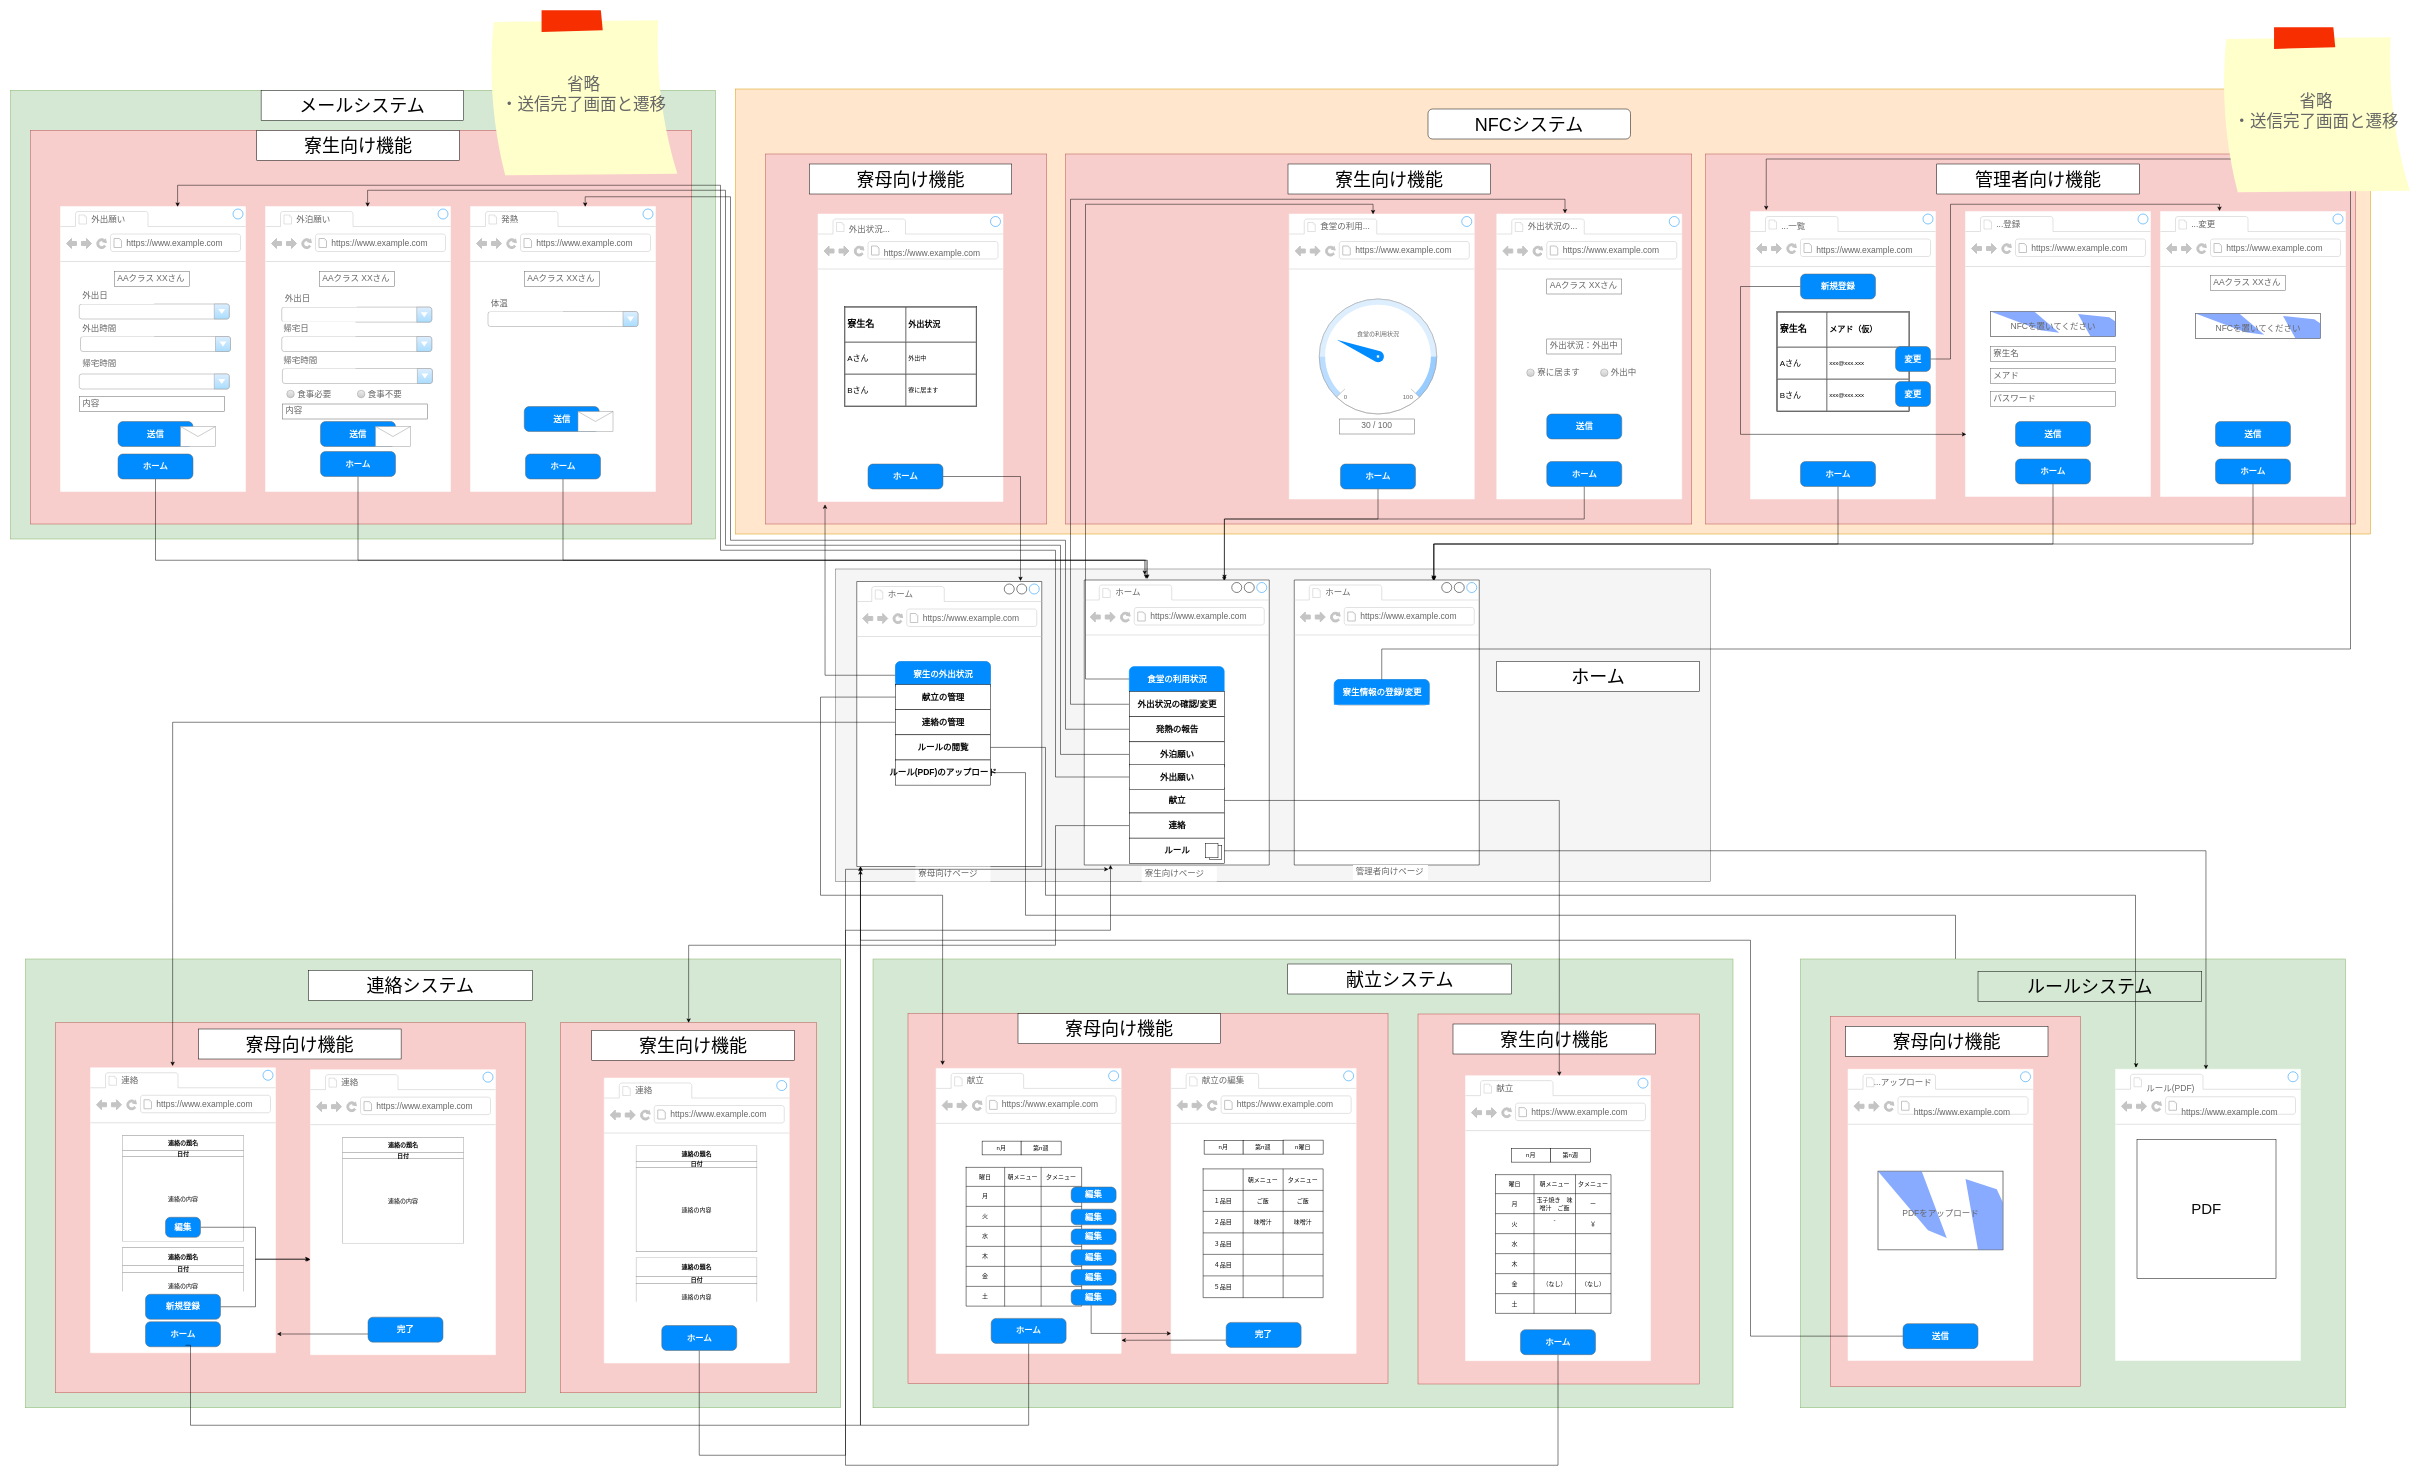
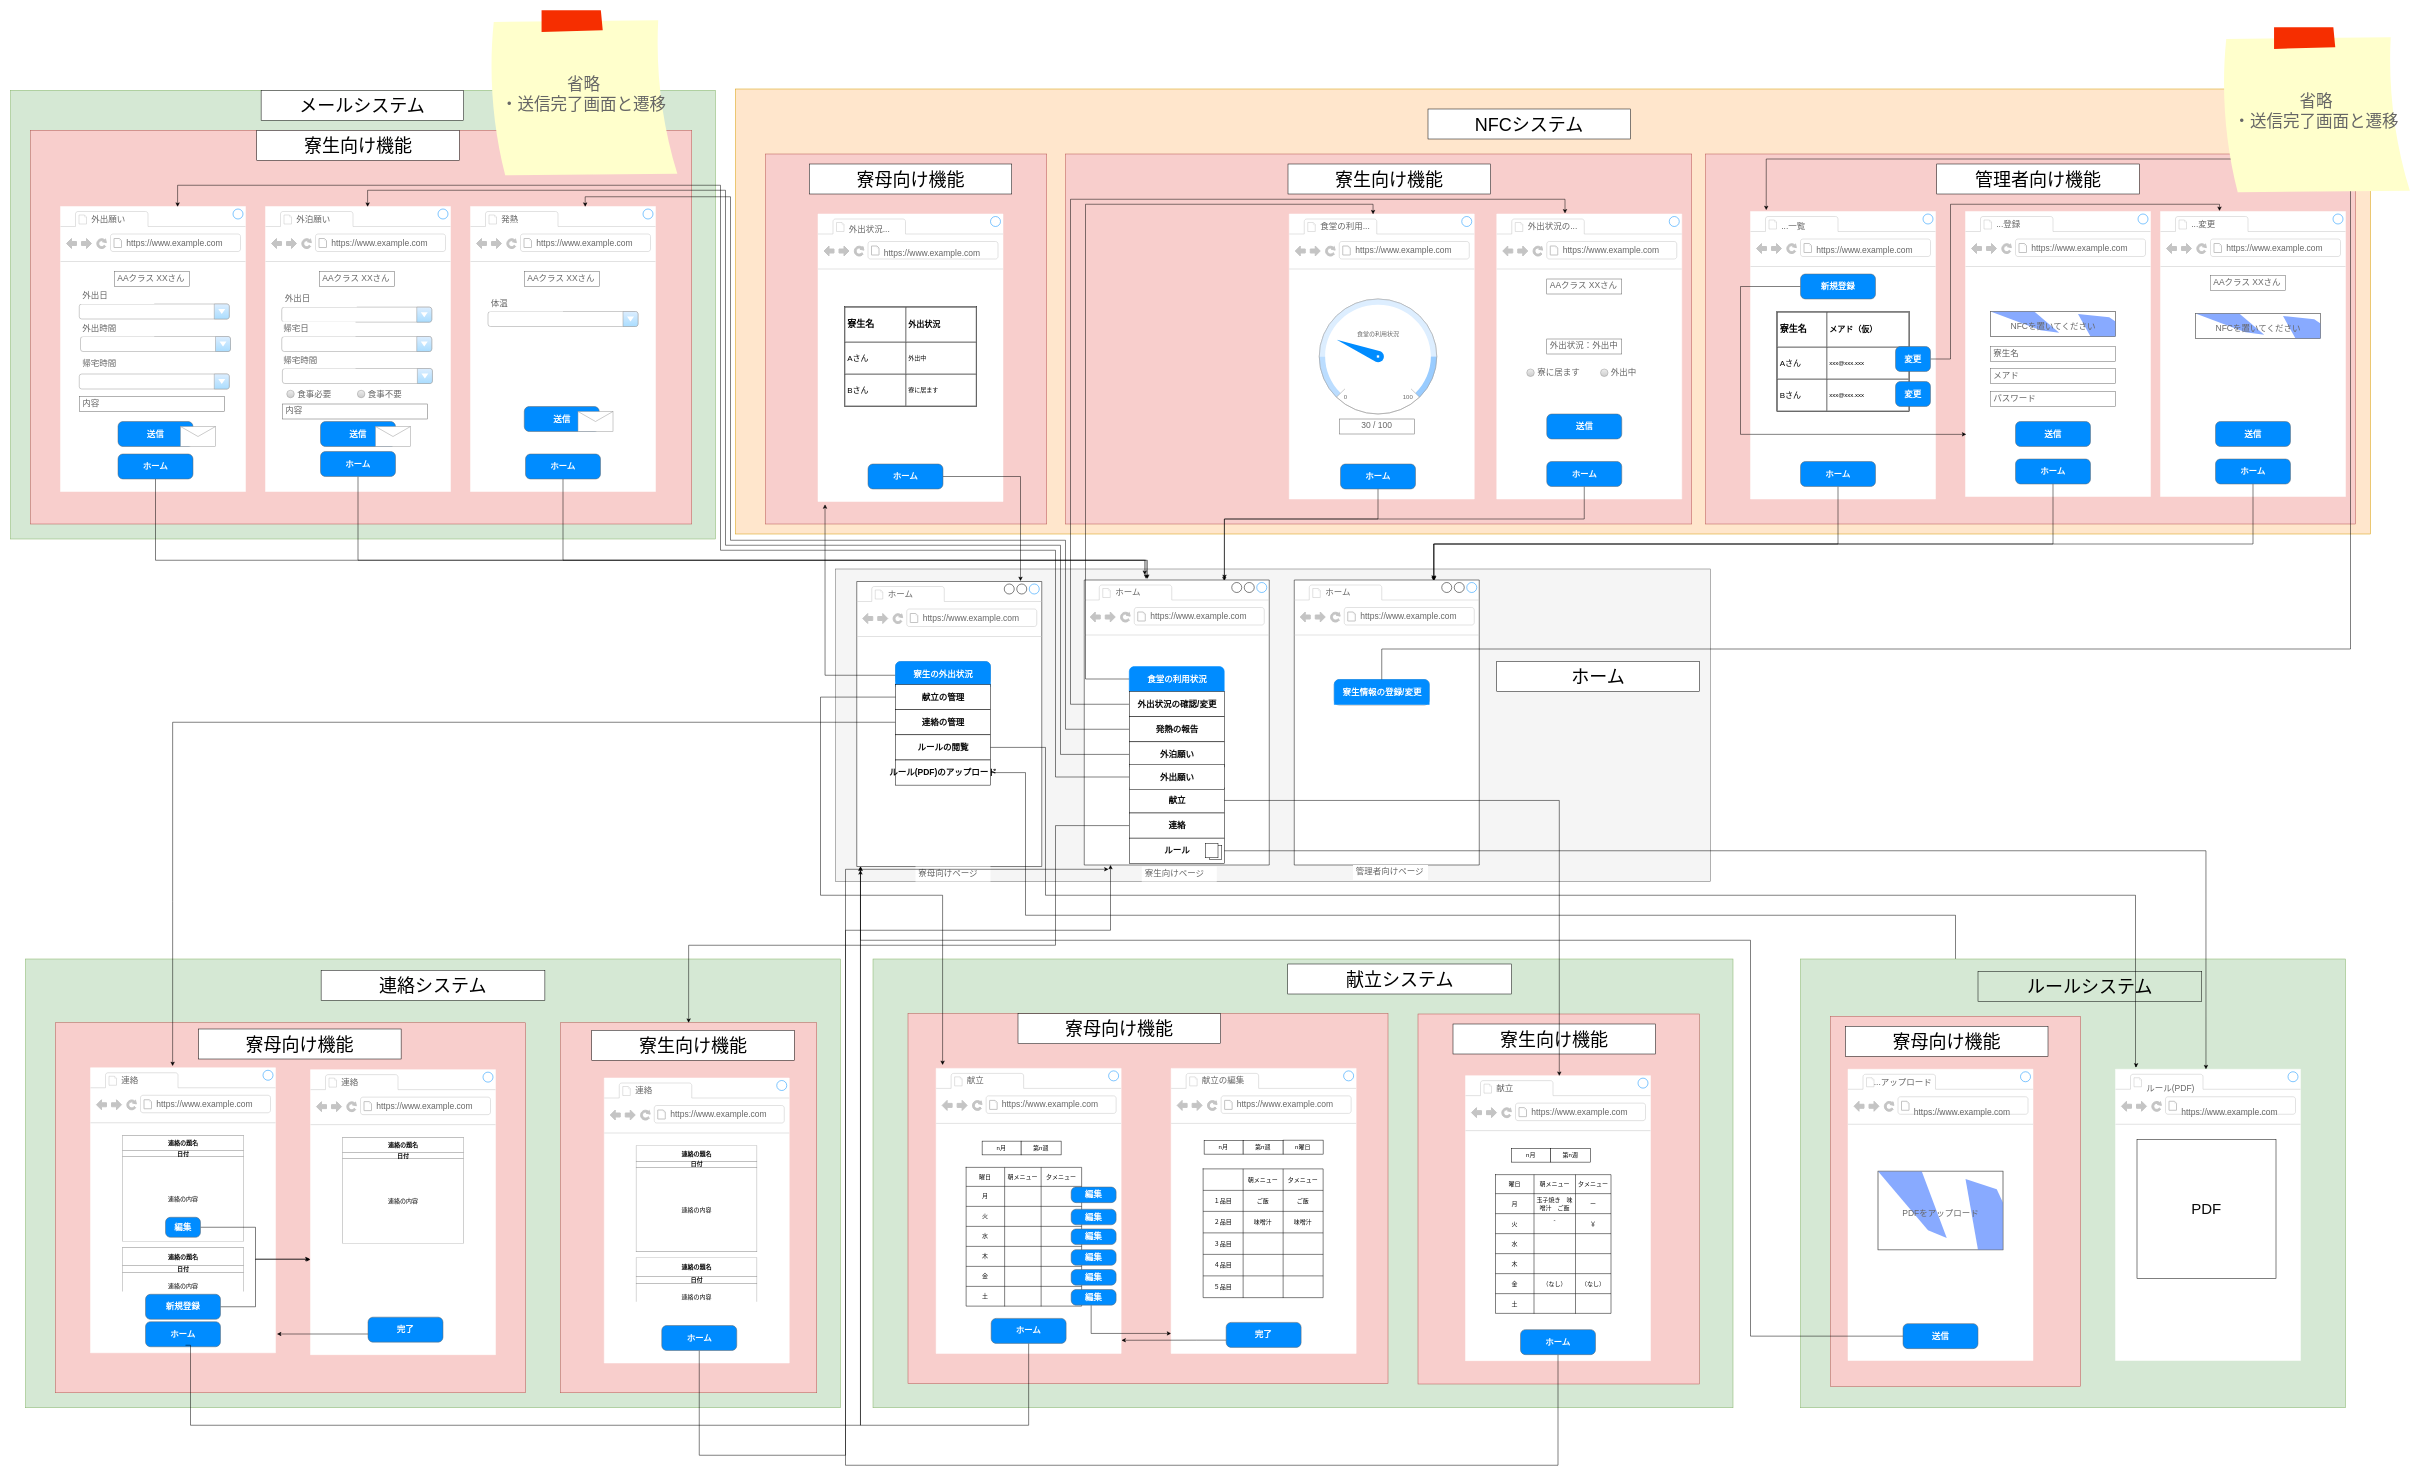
- <mxCell id="53" value="&lt;font style=&quot;font-size: 36px&quot;&gt;NFCシステム&lt;/font&gt;" style="whiteSpace=wrap;html=1;rounded=1;" parent="1" vertex="1"><mxGeometry x="2855" y="217.5" width="405" height="60" as="geometry" /></mxCell>
+ <mxCell id="53" value="&lt;font style=&quot;font-size: 36px&quot;&gt;NFCシステム&lt;/font&gt;" style="rounded=0;whiteSpace=wrap;html=1;" parent="1" vertex="1"><mxGeometry x="2855" y="217.5" width="405" height="60" as="geometry" /></mxCell>
- <mxCell id="126" value="&lt;font style=&quot;font-size: 36px&quot;&gt;連絡システム&lt;/font&gt;" style="rounded=0;whiteSpace=wrap;html=1;" parent="1" vertex="1"><mxGeometry x="616.25" y="1940" width="447.5" height="60" as="geometry" /></mxCell>
+ <mxCell id="126" value="&lt;font style=&quot;font-size: 36px&quot;&gt;連絡システム&lt;/font&gt;" style="rounded=0;whiteSpace=wrap;html=1;" parent="1" vertex="1"><mxGeometry x="641.25" y="1940" width="447.5" height="60" as="geometry" /></mxCell>
